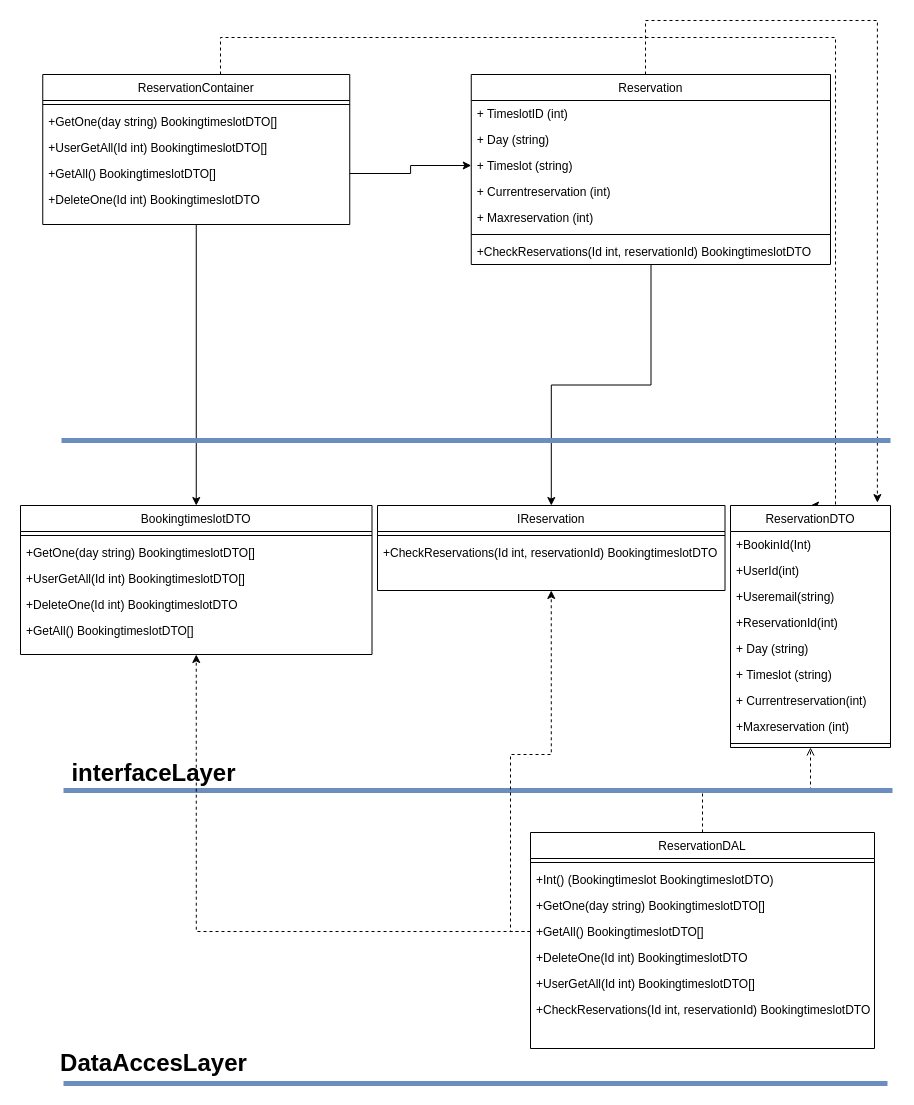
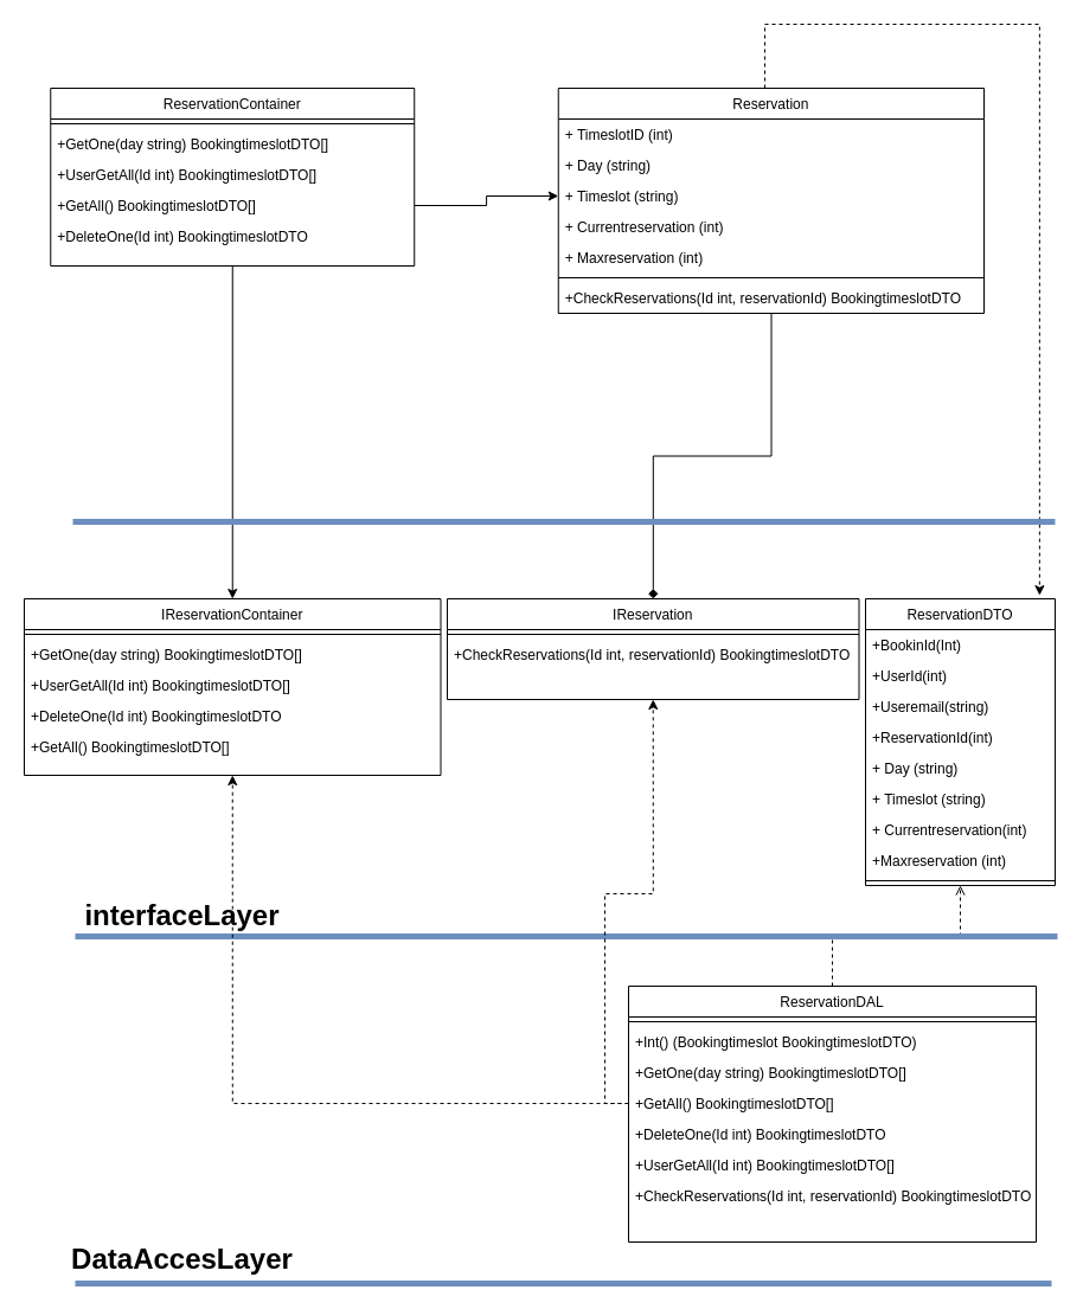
- <mxCell id="13" style="edgeStyle=orthogonalEdgeStyle;rounded=0;orthogonalLoop=1;jettySize=auto;html=1;entryX=0.5;entryY=0;entryDx=0;entryDy=0;dashed=1;" parent="1" source="14" target="20" edge="1"><mxGeometry relative="1" as="geometry"><Array as="points"><mxPoint x="220" y="37" /><mxPoint x="835" y="37" /><mxPoint x="835" y="505" /></Array></mxGeometry></mxCell>
- <mxCell id="2" style="edgeStyle=orthogonalEdgeStyle;rounded=0;orthogonalLoop=1;jettySize=auto;html=1;" parent="1" source="4" target="44" edge="1"><mxGeometry relative="1" as="geometry" /></mxCell>
+ <mxCell id="2" style="edgeStyle=orthogonalEdgeStyle;rounded=0;orthogonalLoop=1;jettySize=auto;html=1;endArrow=diamond;" parent="1" source="4" target="44" edge="1"><mxGeometry relative="1" as="geometry" /></mxCell>
- <mxCell id="47" value="BookingtimeslotDTO" style="swimlane;fontStyle=0;align=center;verticalAlign=top;childLayout=stackLayout;horizontal=1;startSize=26;horizontalStack=0;resizeParent=1;resizeLast=0;collapsible=1;marginBottom=0;rounded=0;shadow=0;strokeWidth=1;" parent="1" vertex="1"><mxGeometry x="20" y="505" width="351.5" height="149" as="geometry"><mxRectangle x="130" y="380" width="160" height="26" as="alternateBounds" /></mxGeometry></mxCell>
+ <mxCell id="47" value="IReservationContainer" style="swimlane;fontStyle=0;align=center;verticalAlign=top;childLayout=stackLayout;horizontal=1;startSize=26;horizontalStack=0;resizeParent=1;resizeLast=0;collapsible=1;marginBottom=0;rounded=0;shadow=0;strokeWidth=1;" parent="1" vertex="1"><mxGeometry x="20" y="505" width="351.5" height="149" as="geometry"><mxRectangle x="130" y="380" width="160" height="26" as="alternateBounds" /></mxGeometry></mxCell>
